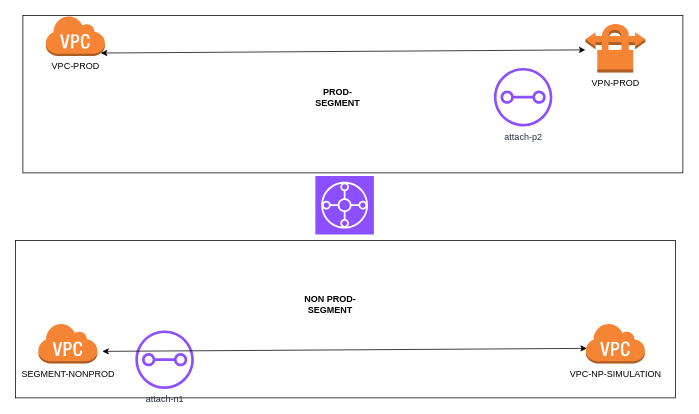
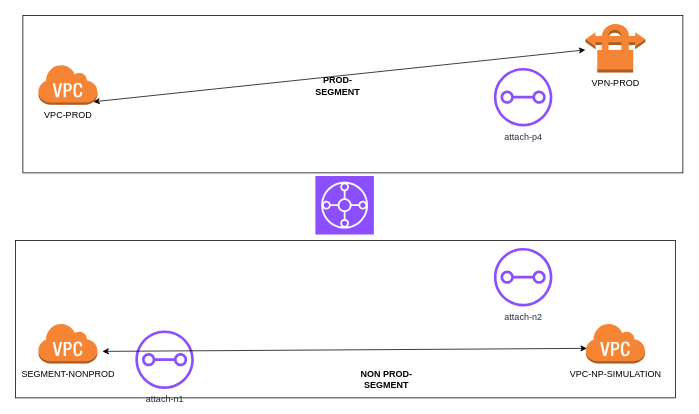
- <mxCell id="4" value="VPC-PROD" style="outlineConnect=0;dashed=0;verticalLabelPosition=bottom;verticalAlign=top;align=center;html=1;shape=mxgraph.aws3.virtual_private_cloud;fillColor=#F58534;gradientColor=none;" vertex="1" parent="1"><mxGeometry x="60" y="20" width="79.5" height="54" as="geometry" /></mxCell>
+ <mxCell id="4" value="VPC-PROD" style="outlineConnect=0;dashed=0;verticalLabelPosition=bottom;verticalAlign=top;align=center;html=1;shape=mxgraph.aws3.virtual_private_cloud;fillColor=#F58534;gradientColor=none;" vertex="1" parent="1"><mxGeometry x="50" y="85" width="79.5" height="54" as="geometry" /></mxCell>
- <mxCell id="13" value="&lt;b&gt;PROD-SEGMENT&lt;/b&gt;" style="text;strokeColor=none;align=center;fillColor=none;html=1;verticalAlign=middle;whiteSpace=wrap;rounded=0;" vertex="1" parent="1"><mxGeometry x="420" y="114" width="60" height="30" as="geometry" /></mxCell>
+ <mxCell id="13" value="&lt;b&gt;PROD-SEGMENT&lt;/b&gt;" style="text;strokeColor=none;align=center;fillColor=none;html=1;verticalAlign=middle;whiteSpace=wrap;rounded=0;" vertex="1" parent="1"><mxGeometry x="420" y="99" width="60" height="30" as="geometry" /></mxCell>
- <mxCell id="10" value="attach-p2" style="sketch=0;outlineConnect=0;fontColor=#232F3E;gradientColor=none;fillColor=#8C4FFF;strokeColor=none;dashed=0;verticalLabelPosition=bottom;verticalAlign=top;align=center;html=1;fontSize=12;fontStyle=0;aspect=fixed;pointerEvents=1;shape=mxgraph.aws4.transit_gateway_attachment;" vertex="1" parent="1"><mxGeometry x="658" y="90" width="78" height="78" as="geometry" /></mxCell>
+ <mxCell id="10" value="attach-p4" style="sketch=0;outlineConnect=0;fontColor=#232F3E;gradientColor=none;fillColor=#8C4FFF;strokeColor=none;dashed=0;verticalLabelPosition=bottom;verticalAlign=top;align=center;html=1;fontSize=12;fontStyle=0;aspect=fixed;pointerEvents=1;shape=mxgraph.aws4.transit_gateway_attachment;" vertex="1" parent="1"><mxGeometry x="658" y="90" width="78" height="78" as="geometry" /></mxCell>
+ <mxCell id="9" value="attach-n2" style="sketch=0;outlineConnect=0;fontColor=#232F3E;gradientColor=none;fillColor=#8C4FFF;strokeColor=none;dashed=0;verticalLabelPosition=bottom;verticalAlign=top;align=center;html=1;fontSize=12;fontStyle=0;aspect=fixed;pointerEvents=1;shape=mxgraph.aws4.transit_gateway_attachment;" vertex="1" parent="1"><mxGeometry x="658" y="330" width="78" height="78" as="geometry" /></mxCell>
- <mxCell id="12" value="&lt;b&gt;NON PROD-SEGMENT&lt;/b&gt;" style="text;strokeColor=none;align=center;fillColor=none;html=1;verticalAlign=middle;whiteSpace=wrap;rounded=0;" vertex="1" parent="1"><mxGeometry x="400" y="390" width="80" height="30" as="geometry" /></mxCell>
+ <mxCell id="12" value="&lt;b&gt;NON PROD-SEGMENT&lt;/b&gt;" style="text;strokeColor=none;align=center;fillColor=none;html=1;verticalAlign=middle;whiteSpace=wrap;rounded=0;" vertex="1" parent="1"><mxGeometry x="475" y="490" width="80" height="30" as="geometry" /></mxCell>
